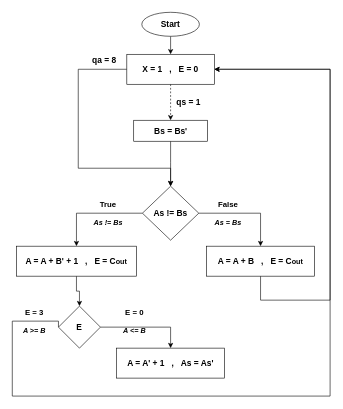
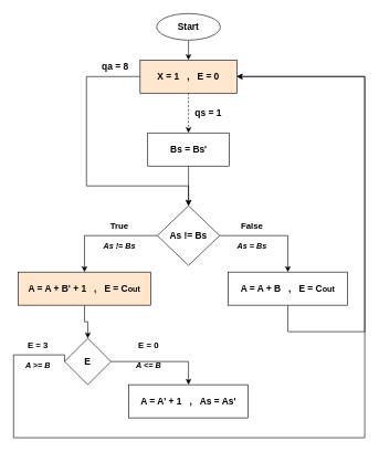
- <mxCell id="4" value="&lt;font style=&quot;font-size: 14px&quot;&gt;&lt;b&gt;X = 1&amp;nbsp; &amp;nbsp;,&amp;nbsp; &amp;nbsp;E = 0&lt;br&gt;&lt;/b&gt;&lt;/font&gt;" style="rounded=0;whiteSpace=wrap;html=1;" parent="1" vertex="1"><mxGeometry x="211" y="90" width="146" height="50" as="geometry" /></mxCell>
+ <mxCell id="4" value="&lt;font style=&quot;font-size: 14px&quot;&gt;&lt;b&gt;X = 1&amp;nbsp; &amp;nbsp;,&amp;nbsp; &amp;nbsp;E = 0&lt;br&gt;&lt;/b&gt;&lt;/font&gt;" style="rounded=0;whiteSpace=wrap;html=1;fillColor=#ffe6cc;" parent="1" vertex="1"><mxGeometry x="211" y="90" width="146" height="50" as="geometry" /></mxCell>
- <mxCell id="11" value="&lt;b&gt;Bs = Bs'&lt;/b&gt;" style="rounded=0;whiteSpace=wrap;html=1;fontSize=14;" parent="1" vertex="1"><mxGeometry x="222.5" y="200" width="123" height="35" as="geometry" /></mxCell>
+ <mxCell id="11" value="&lt;b&gt;Bs = Bs'&lt;/b&gt;" style="rounded=0;whiteSpace=wrap;html=1;fontSize=14;" parent="1" vertex="1"><mxGeometry x="222.5" y="200" width="123" height="50" as="geometry" /></mxCell>
- <mxCell id="13" value="&lt;b&gt;A = A + B' + 1&amp;nbsp; &amp;nbsp;,&amp;nbsp; &amp;nbsp;E = C&lt;font style=&quot;font-size: 12px&quot;&gt;out&lt;/font&gt;&lt;br&gt;&lt;/b&gt;" style="rounded=0;whiteSpace=wrap;html=1;fontSize=14;" parent="1" vertex="1"><mxGeometry x="27" y="410" width="200" height="50" as="geometry" /></mxCell>
+ <mxCell id="13" value="&lt;b&gt;A = A + B' + 1&amp;nbsp; &amp;nbsp;,&amp;nbsp; &amp;nbsp;E = C&lt;font style=&quot;font-size: 12px&quot;&gt;out&lt;/font&gt;&lt;br&gt;&lt;/b&gt;" style="rounded=0;whiteSpace=wrap;html=1;fontSize=14;fillColor=#ffe6cc;" parent="1" vertex="1"><mxGeometry x="27" y="410" width="200" height="50" as="geometry" /></mxCell>
